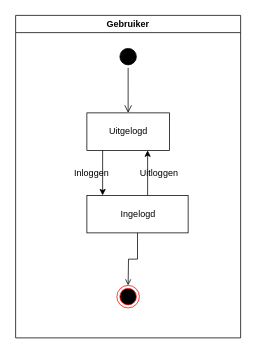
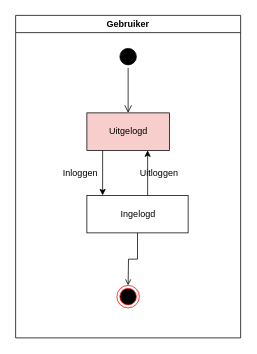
- <mxCell id="5" value="Uitgelogd" style="html=1;" parent="1" vertex="1"><mxGeometry x="115" y="150" width="110" height="50" as="geometry" /></mxCell>
+ <mxCell id="5" value="Uitgelogd" style="html=1;fillColor=#f8cecc;" parent="1" vertex="1"><mxGeometry x="115" y="150" width="110" height="50" as="geometry" /></mxCell>
- <mxCell id="9" value="Inloggen" style="text;html=1;align=center;verticalAlign=middle;resizable=0;points=[];autosize=1;strokeColor=none;fillColor=none;" parent="1" vertex="1"><mxGeometry x="91" y="220" width="60" height="20" as="geometry" /></mxCell>
+ <mxCell id="9" value="Inloggen" style="text;html=1;align=center;verticalAlign=middle;resizable=0;points=[];autosize=1;strokeColor=none;fillColor=none;" parent="1" vertex="1"><mxGeometry x="76" y="220" width="60" height="20" as="geometry" /></mxCell>
